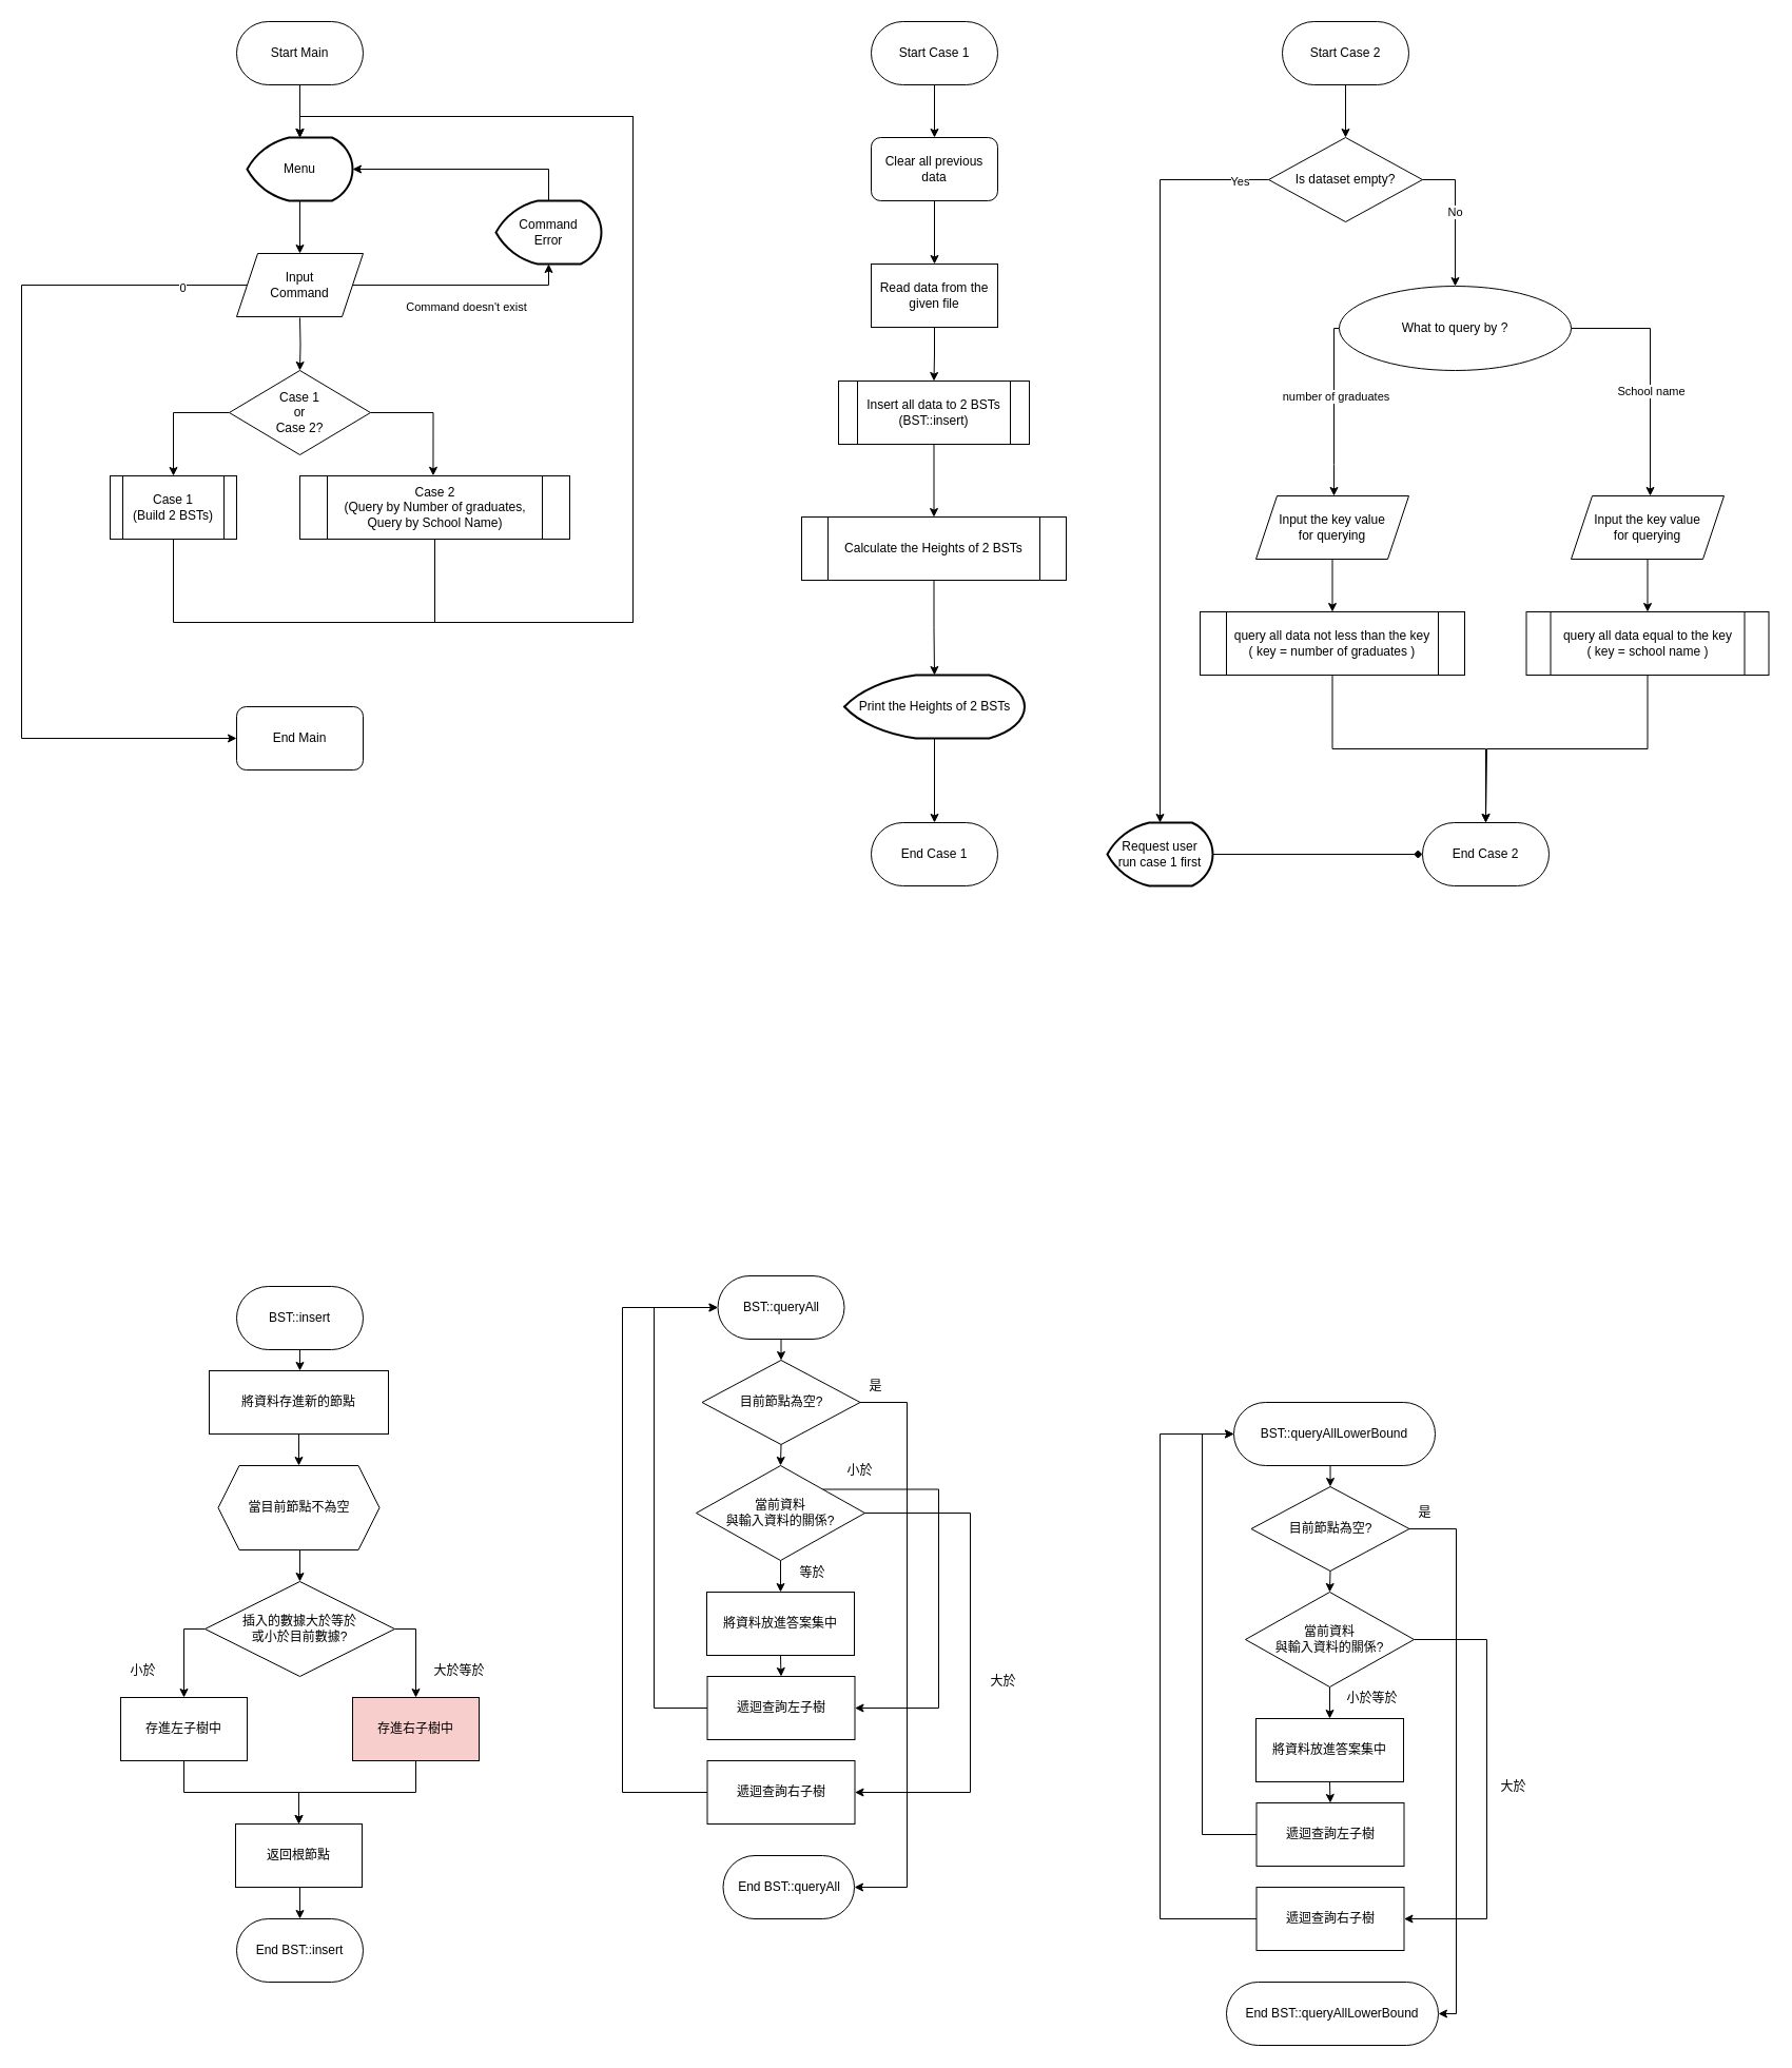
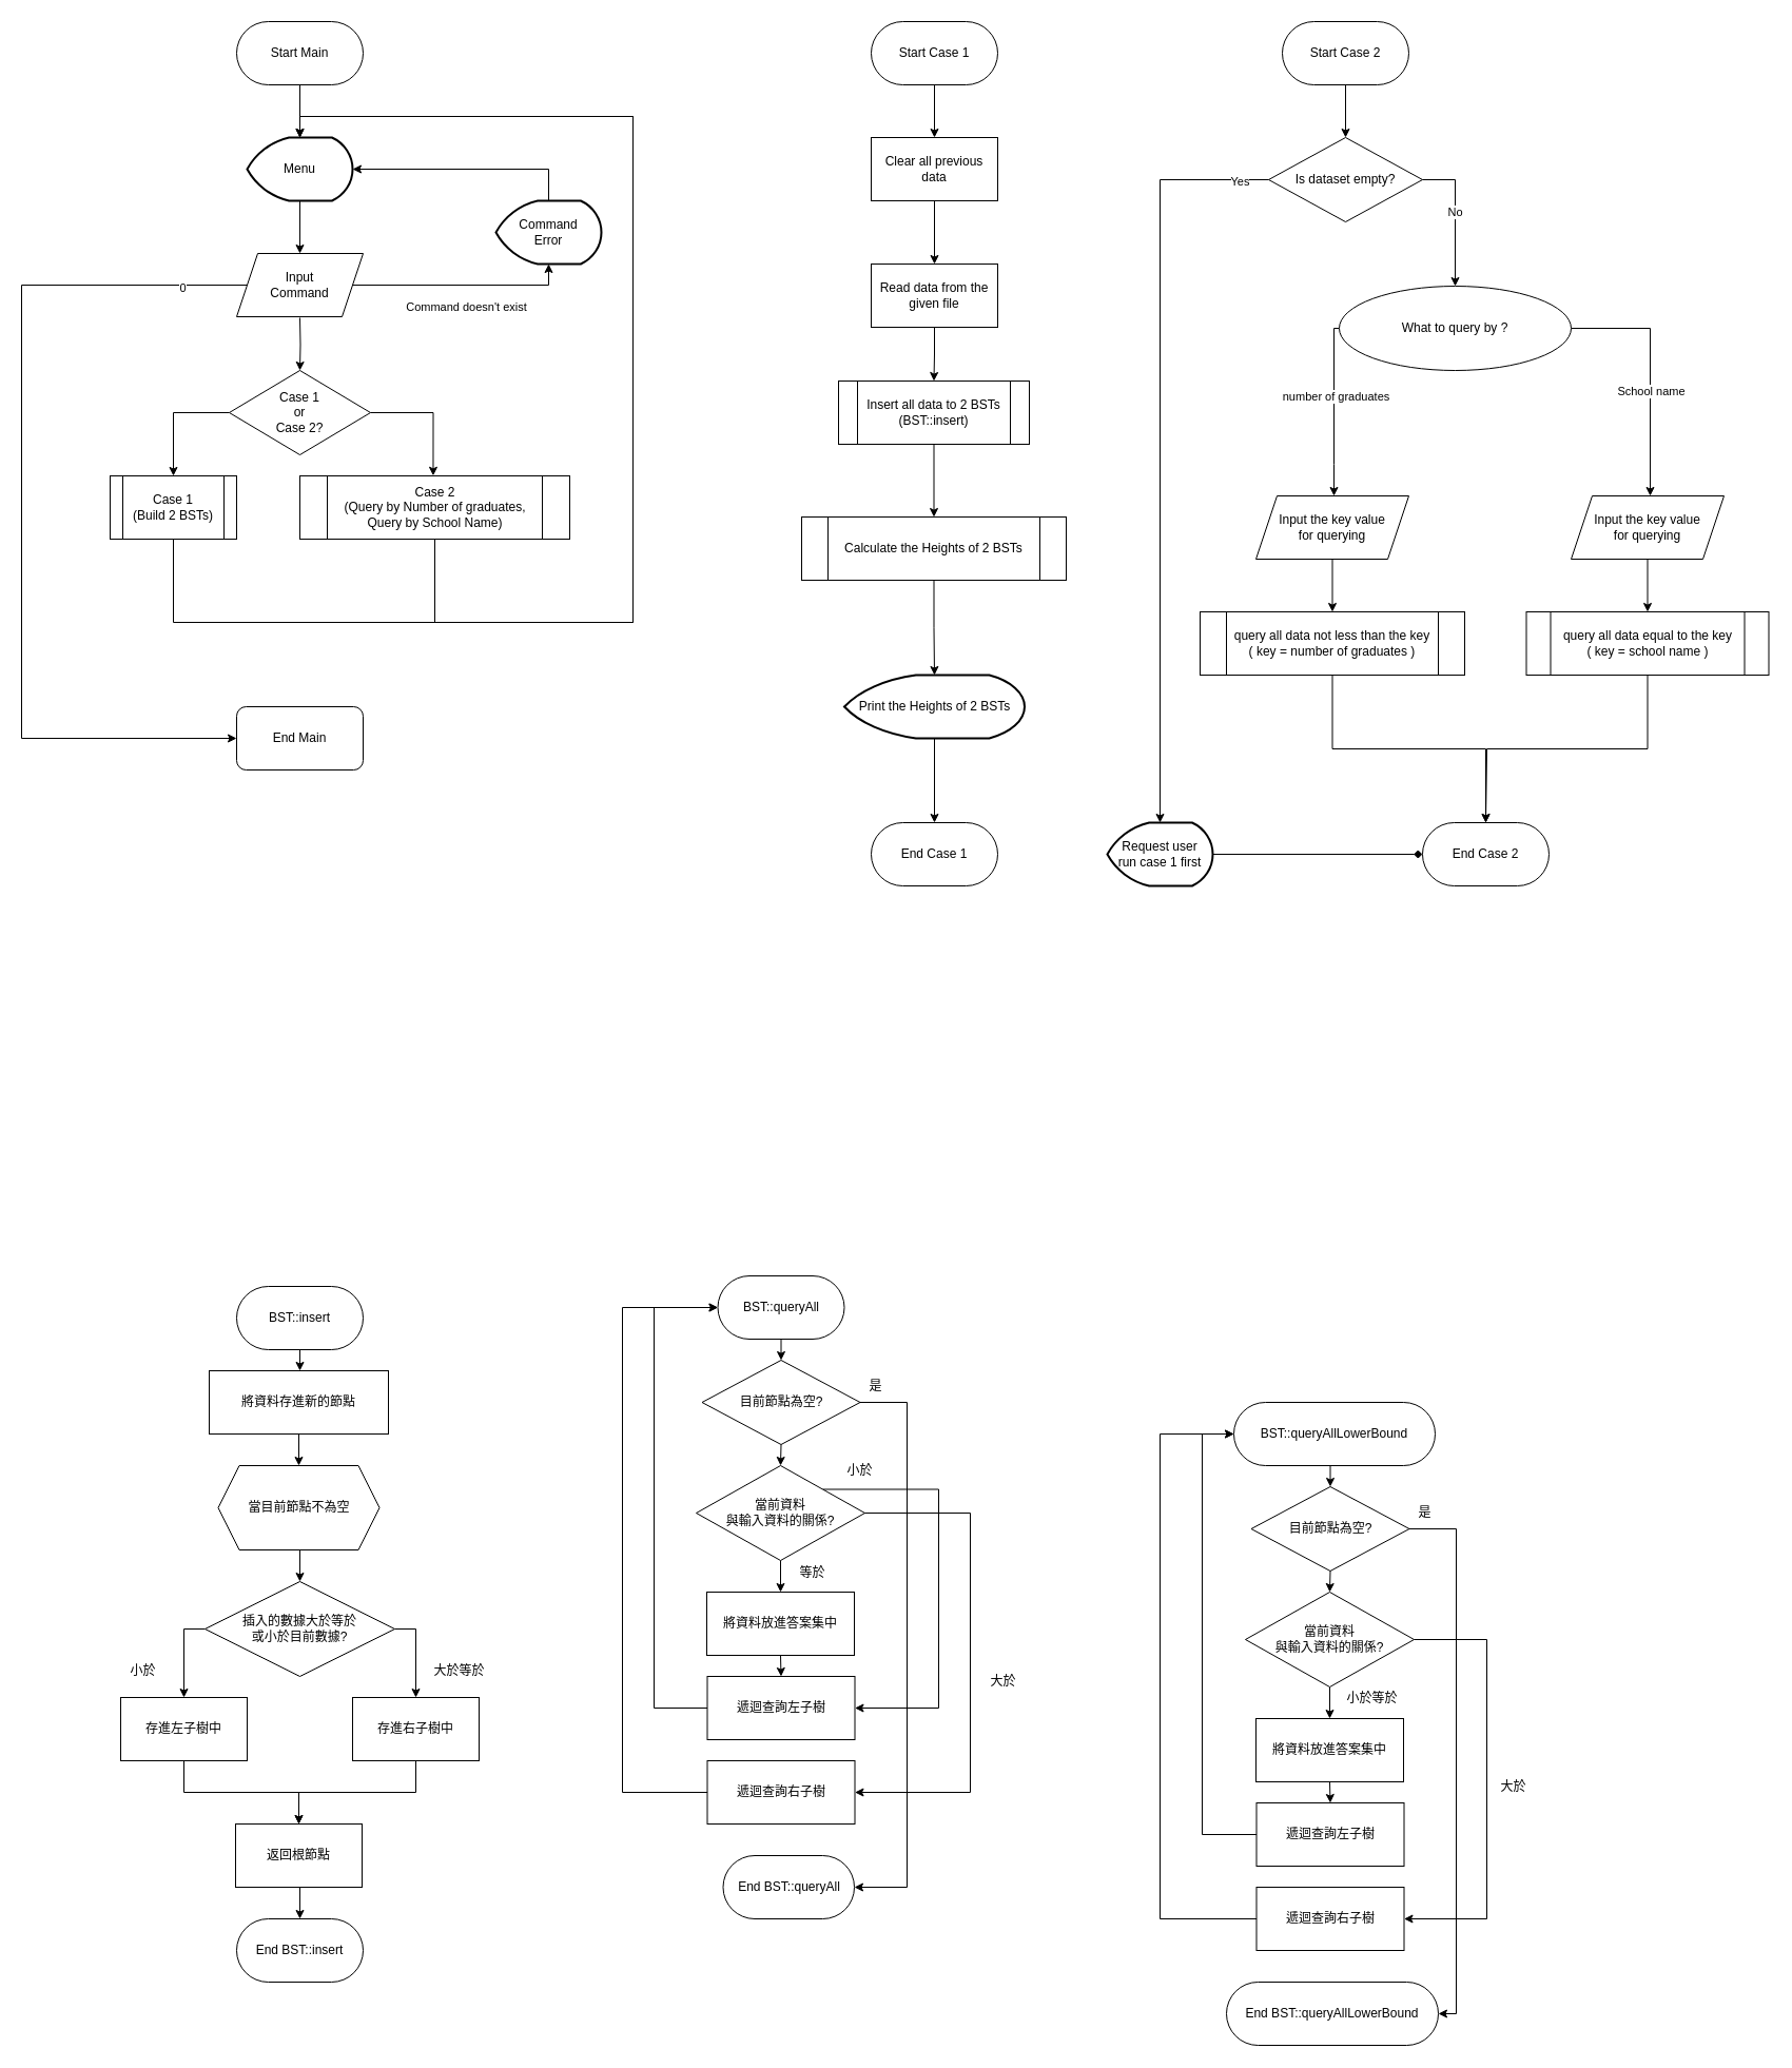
- <mxCell id="23" value="Clear all previous data" style="whiteSpace=wrap;html=1;rounded=1;" parent="1" vertex="1"><mxGeometry x="826" y="130" width="120" height="60" as="geometry" /></mxCell>
+ <mxCell id="23" value="Clear all previous data" style="rounded=0;whiteSpace=wrap;html=1;" parent="1" vertex="1"><mxGeometry x="826" y="130" width="120" height="60" as="geometry" /></mxCell>
- <mxCell id="73" value="存進右子樹中" style="whiteSpace=wrap;html=1;fillColor=#f8cecc;" vertex="1" parent="1"><mxGeometry x="334" y="1610" width="120" height="60" as="geometry" /></mxCell>
+ <mxCell id="73" value="存進右子樹中" style="whiteSpace=wrap;html=1;" vertex="1" parent="1"><mxGeometry x="334" y="1610" width="120" height="60" as="geometry" /></mxCell>
